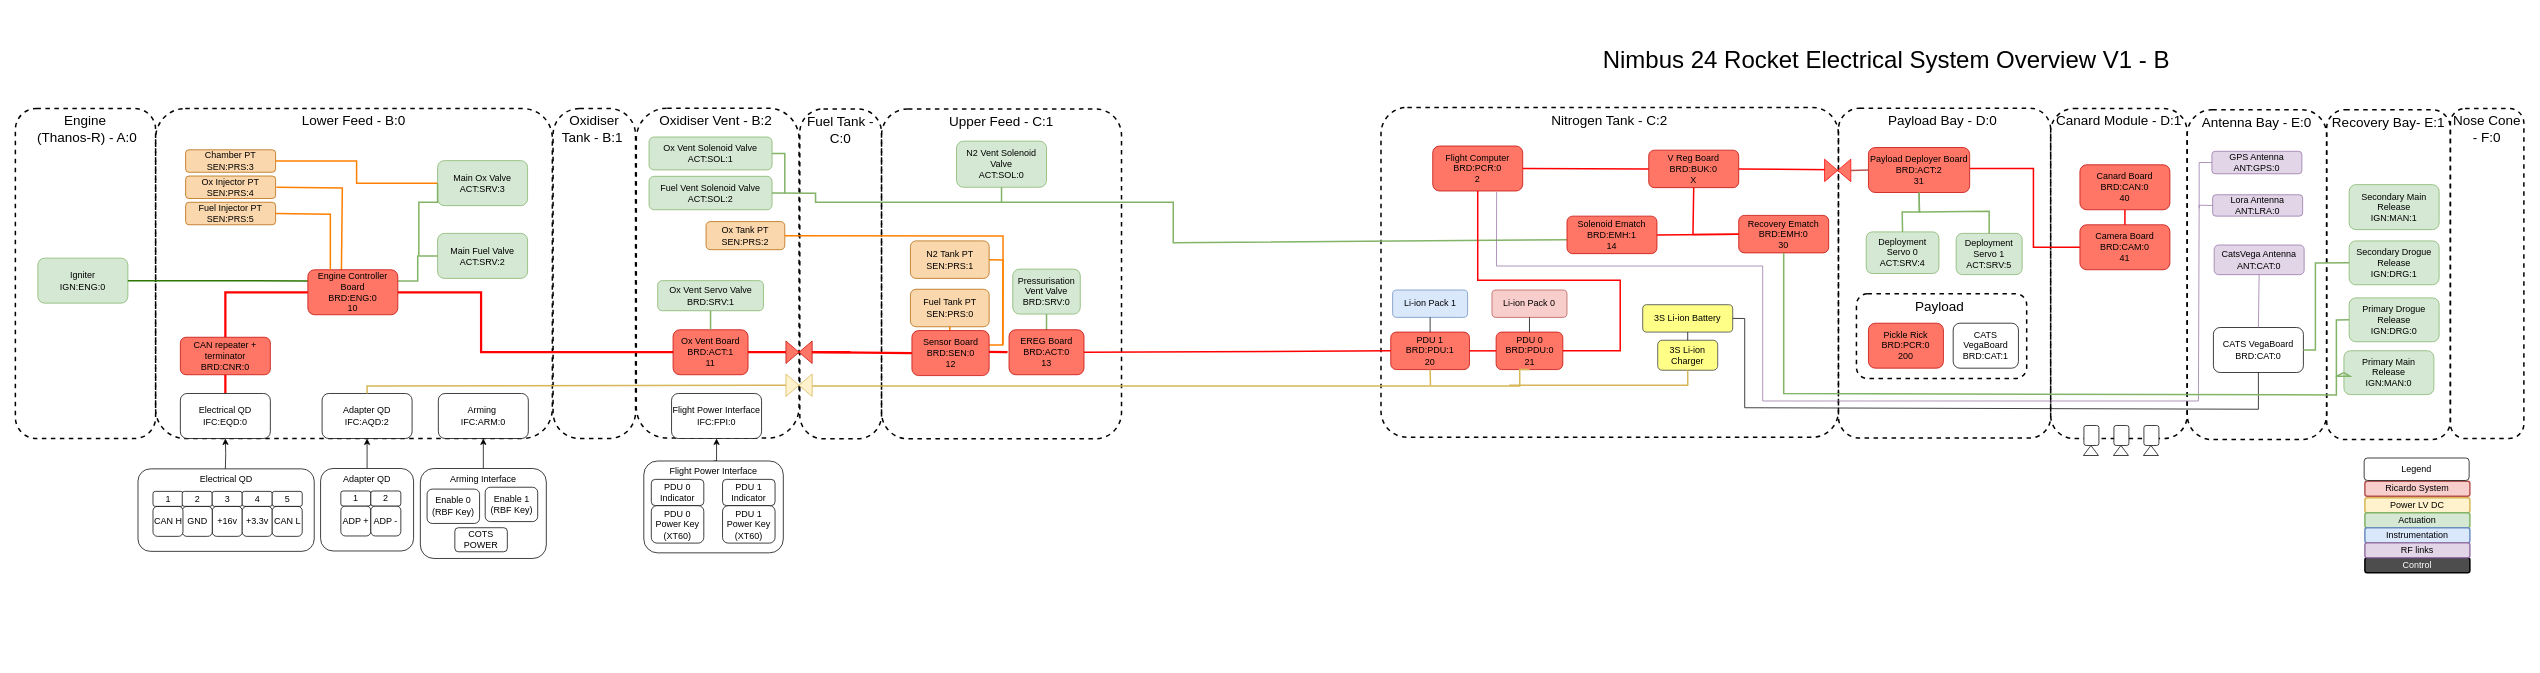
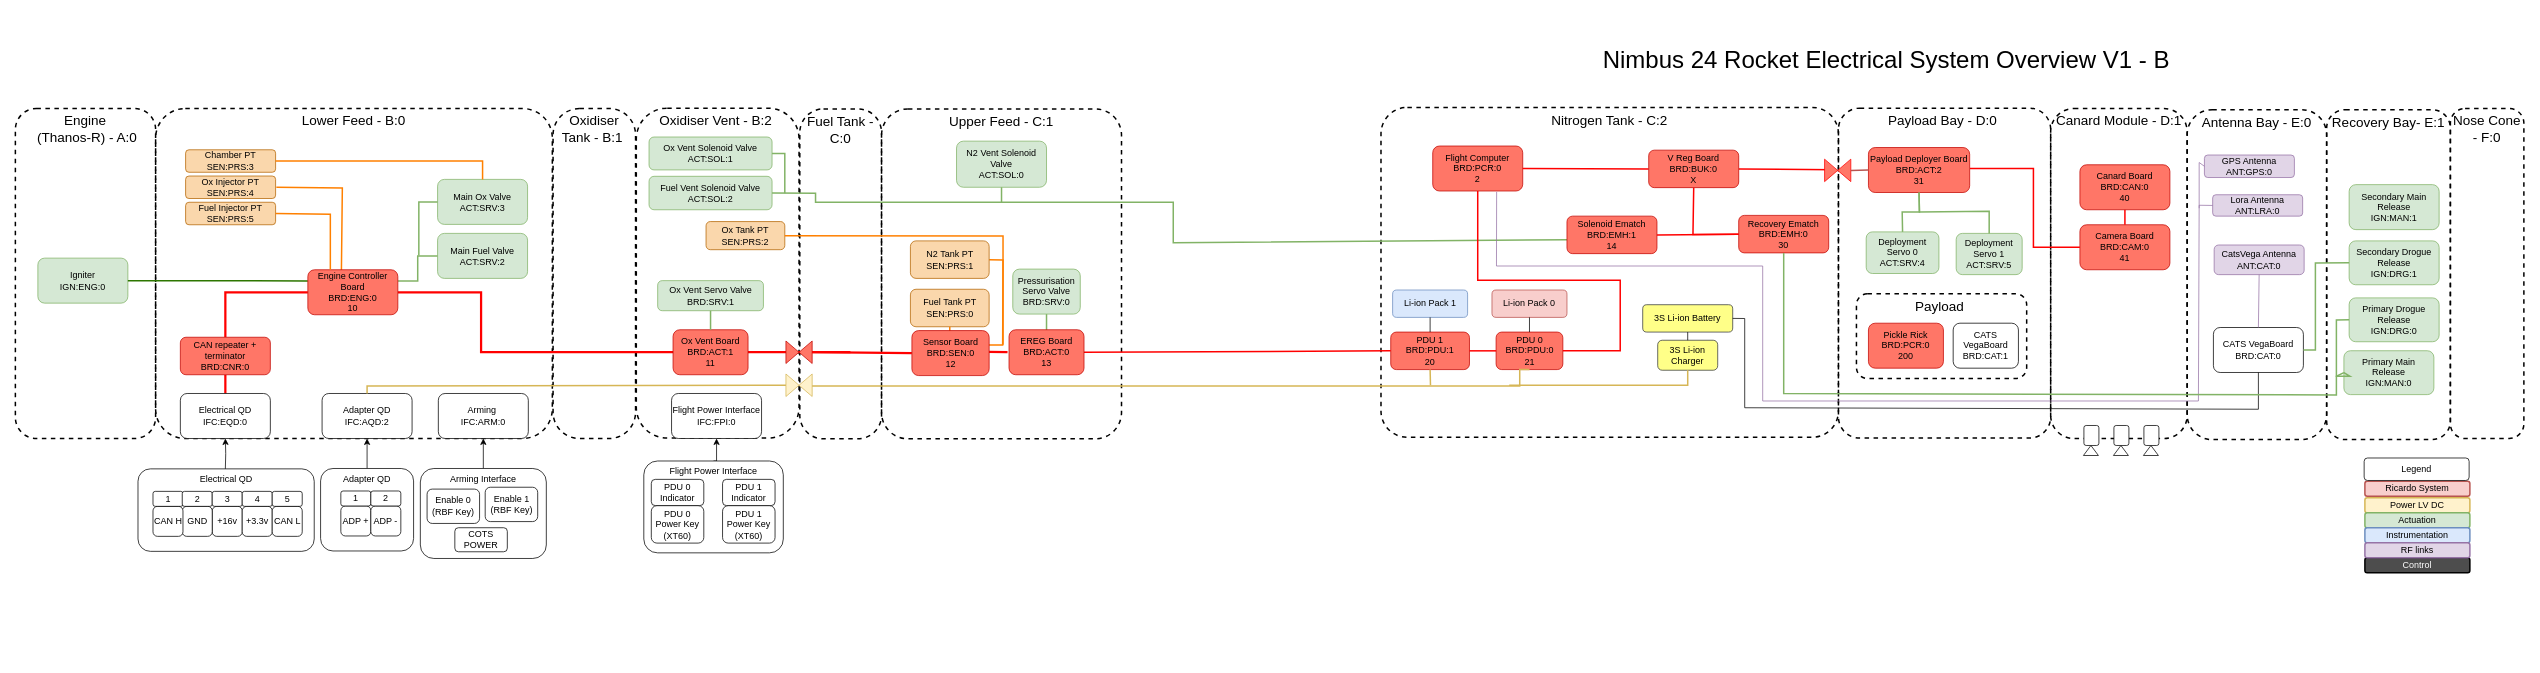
- <mxCell id="17" value="GPS Antenna&lt;br&gt;ANT:GPS:0" style="rounded=1;whiteSpace=wrap;html=1;fillColor=#e1d5e7;strokeColor=#9673a6;" parent="1" vertex="1"><mxGeometry x="2949" y="201" width="120" height="30" as="geometry" /></mxCell>
+ <mxCell id="17" value="GPS Antenna&lt;br&gt;ANT:GPS:0" style="rounded=1;whiteSpace=wrap;html=1;fillColor=#e1d5e7;strokeColor=#9673a6;" parent="1" vertex="1"><mxGeometry x="2939" y="206" width="120" height="30" as="geometry" /></mxCell>
- <mxCell id="55" value="Main Ox Valve&lt;br&gt;ACT:SRV:3" style="rounded=1;whiteSpace=wrap;html=1;fillColor=#d5e8d4;strokeColor=#82b366;" parent="1" vertex="1"><mxGeometry x="583" y="213.5" width="120" height="60" as="geometry" /></mxCell>
+ <mxCell id="55" value="Main Ox Valve&lt;br&gt;ACT:SRV:3" style="rounded=1;whiteSpace=wrap;html=1;fillColor=#d5e8d4;strokeColor=#82b366;" parent="1" vertex="1"><mxGeometry x="583" y="238.5" width="120" height="60" as="geometry" /></mxCell>
- <mxCell id="74" value="Pressurisation Vent Valve&lt;br&gt;BRD:SRV:0" style="rounded=1;whiteSpace=wrap;html=1;fillColor=#d5e8d4;strokeColor=#82b366;" parent="1" vertex="1"><mxGeometry x="1350" y="358.12" width="90" height="60" as="geometry" /></mxCell>
+ <mxCell id="74" value="Pressurisation Servo Valve&lt;br&gt;BRD:SRV:0" style="rounded=1;whiteSpace=wrap;html=1;fillColor=#d5e8d4;strokeColor=#82b366;" parent="1" vertex="1"><mxGeometry x="1350" y="358.12" width="90" height="60" as="geometry" /></mxCell>
